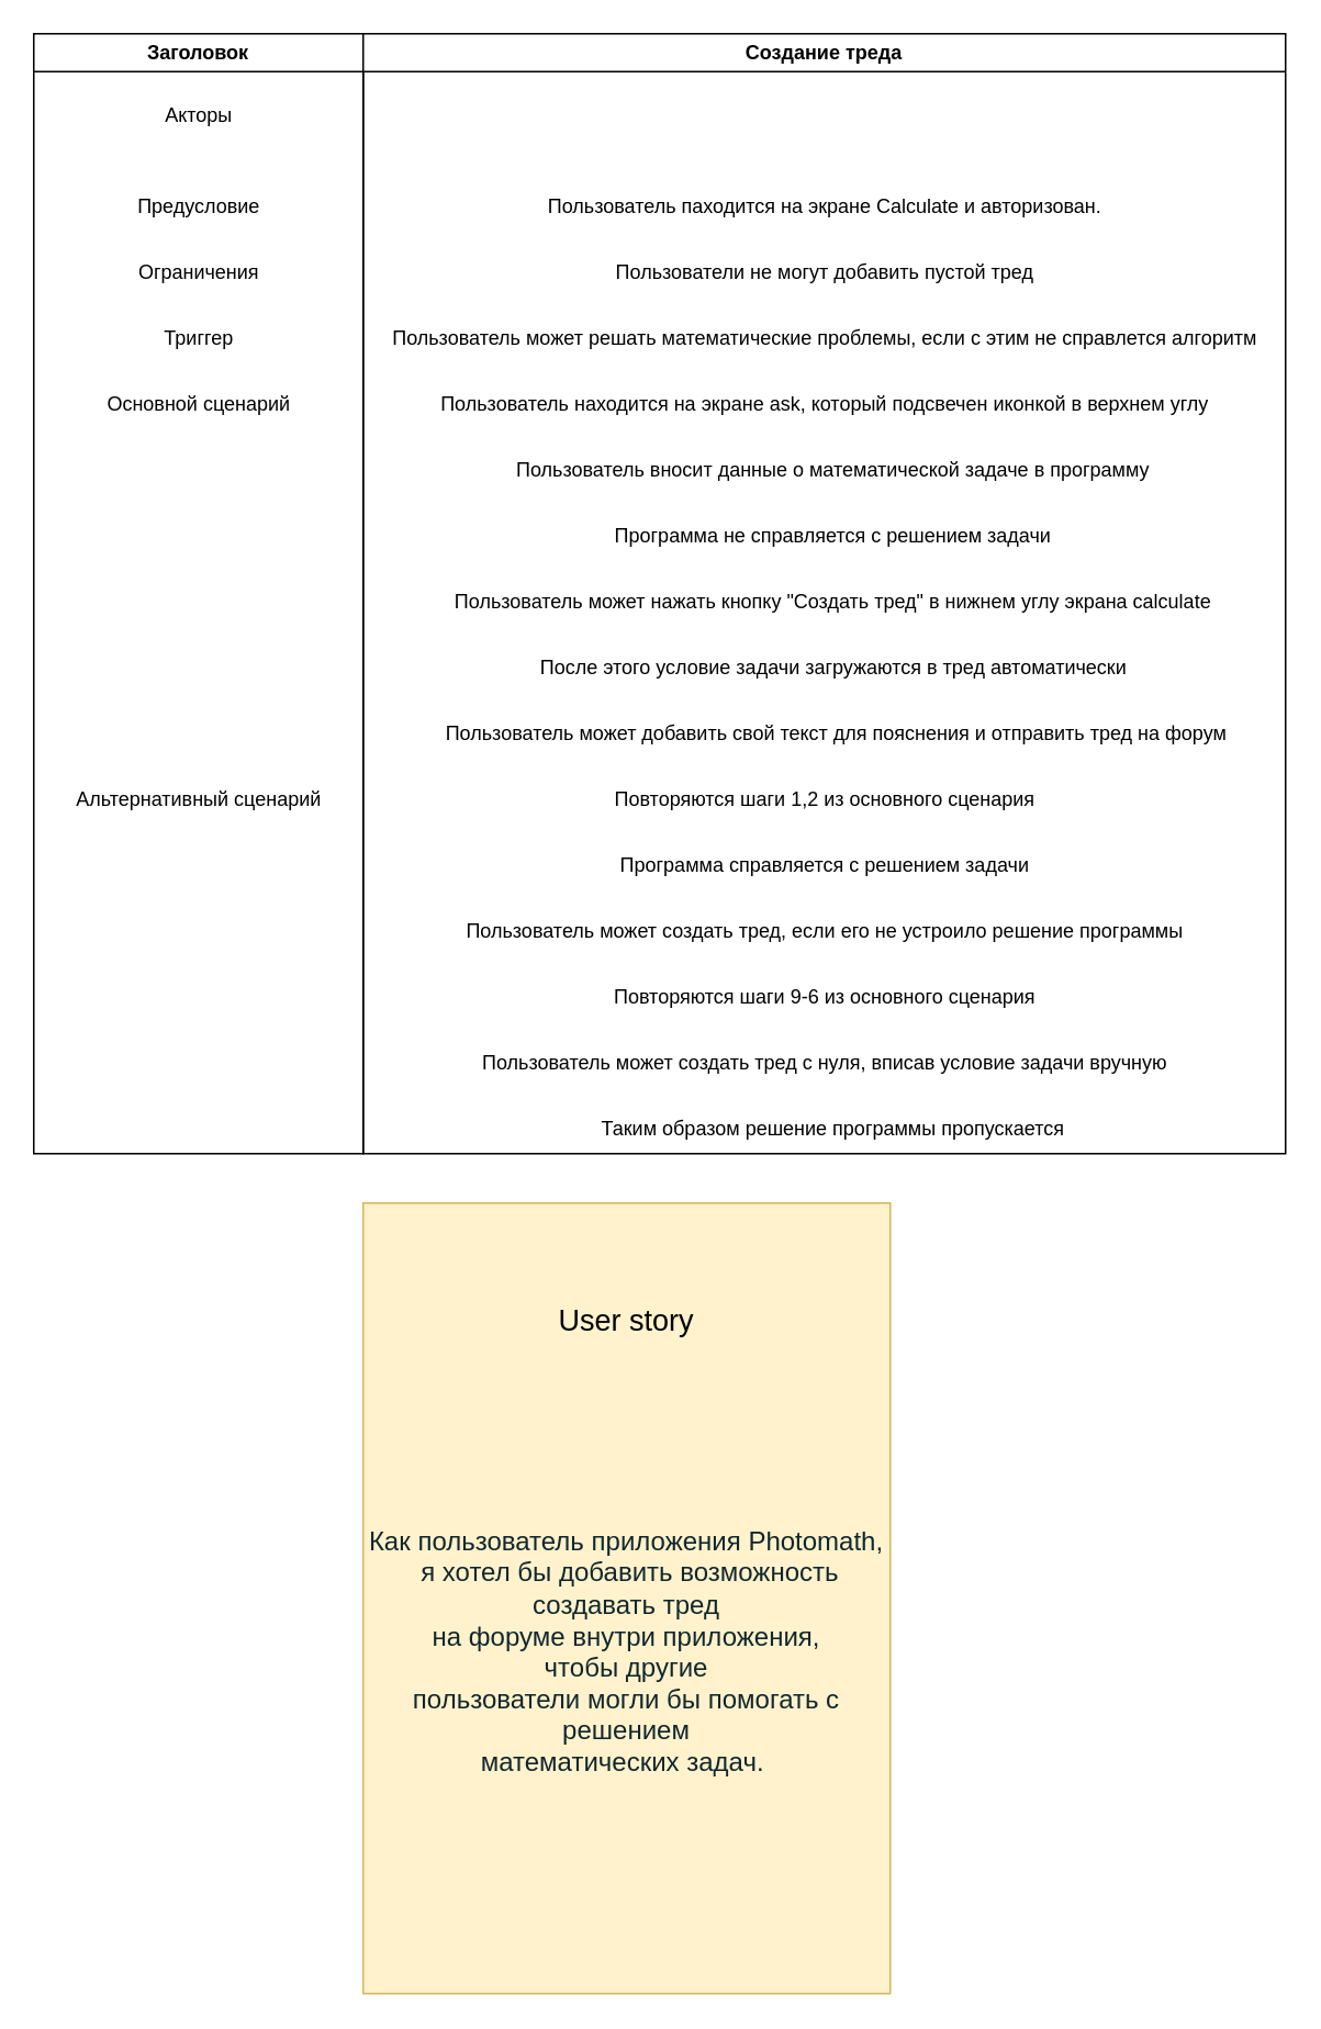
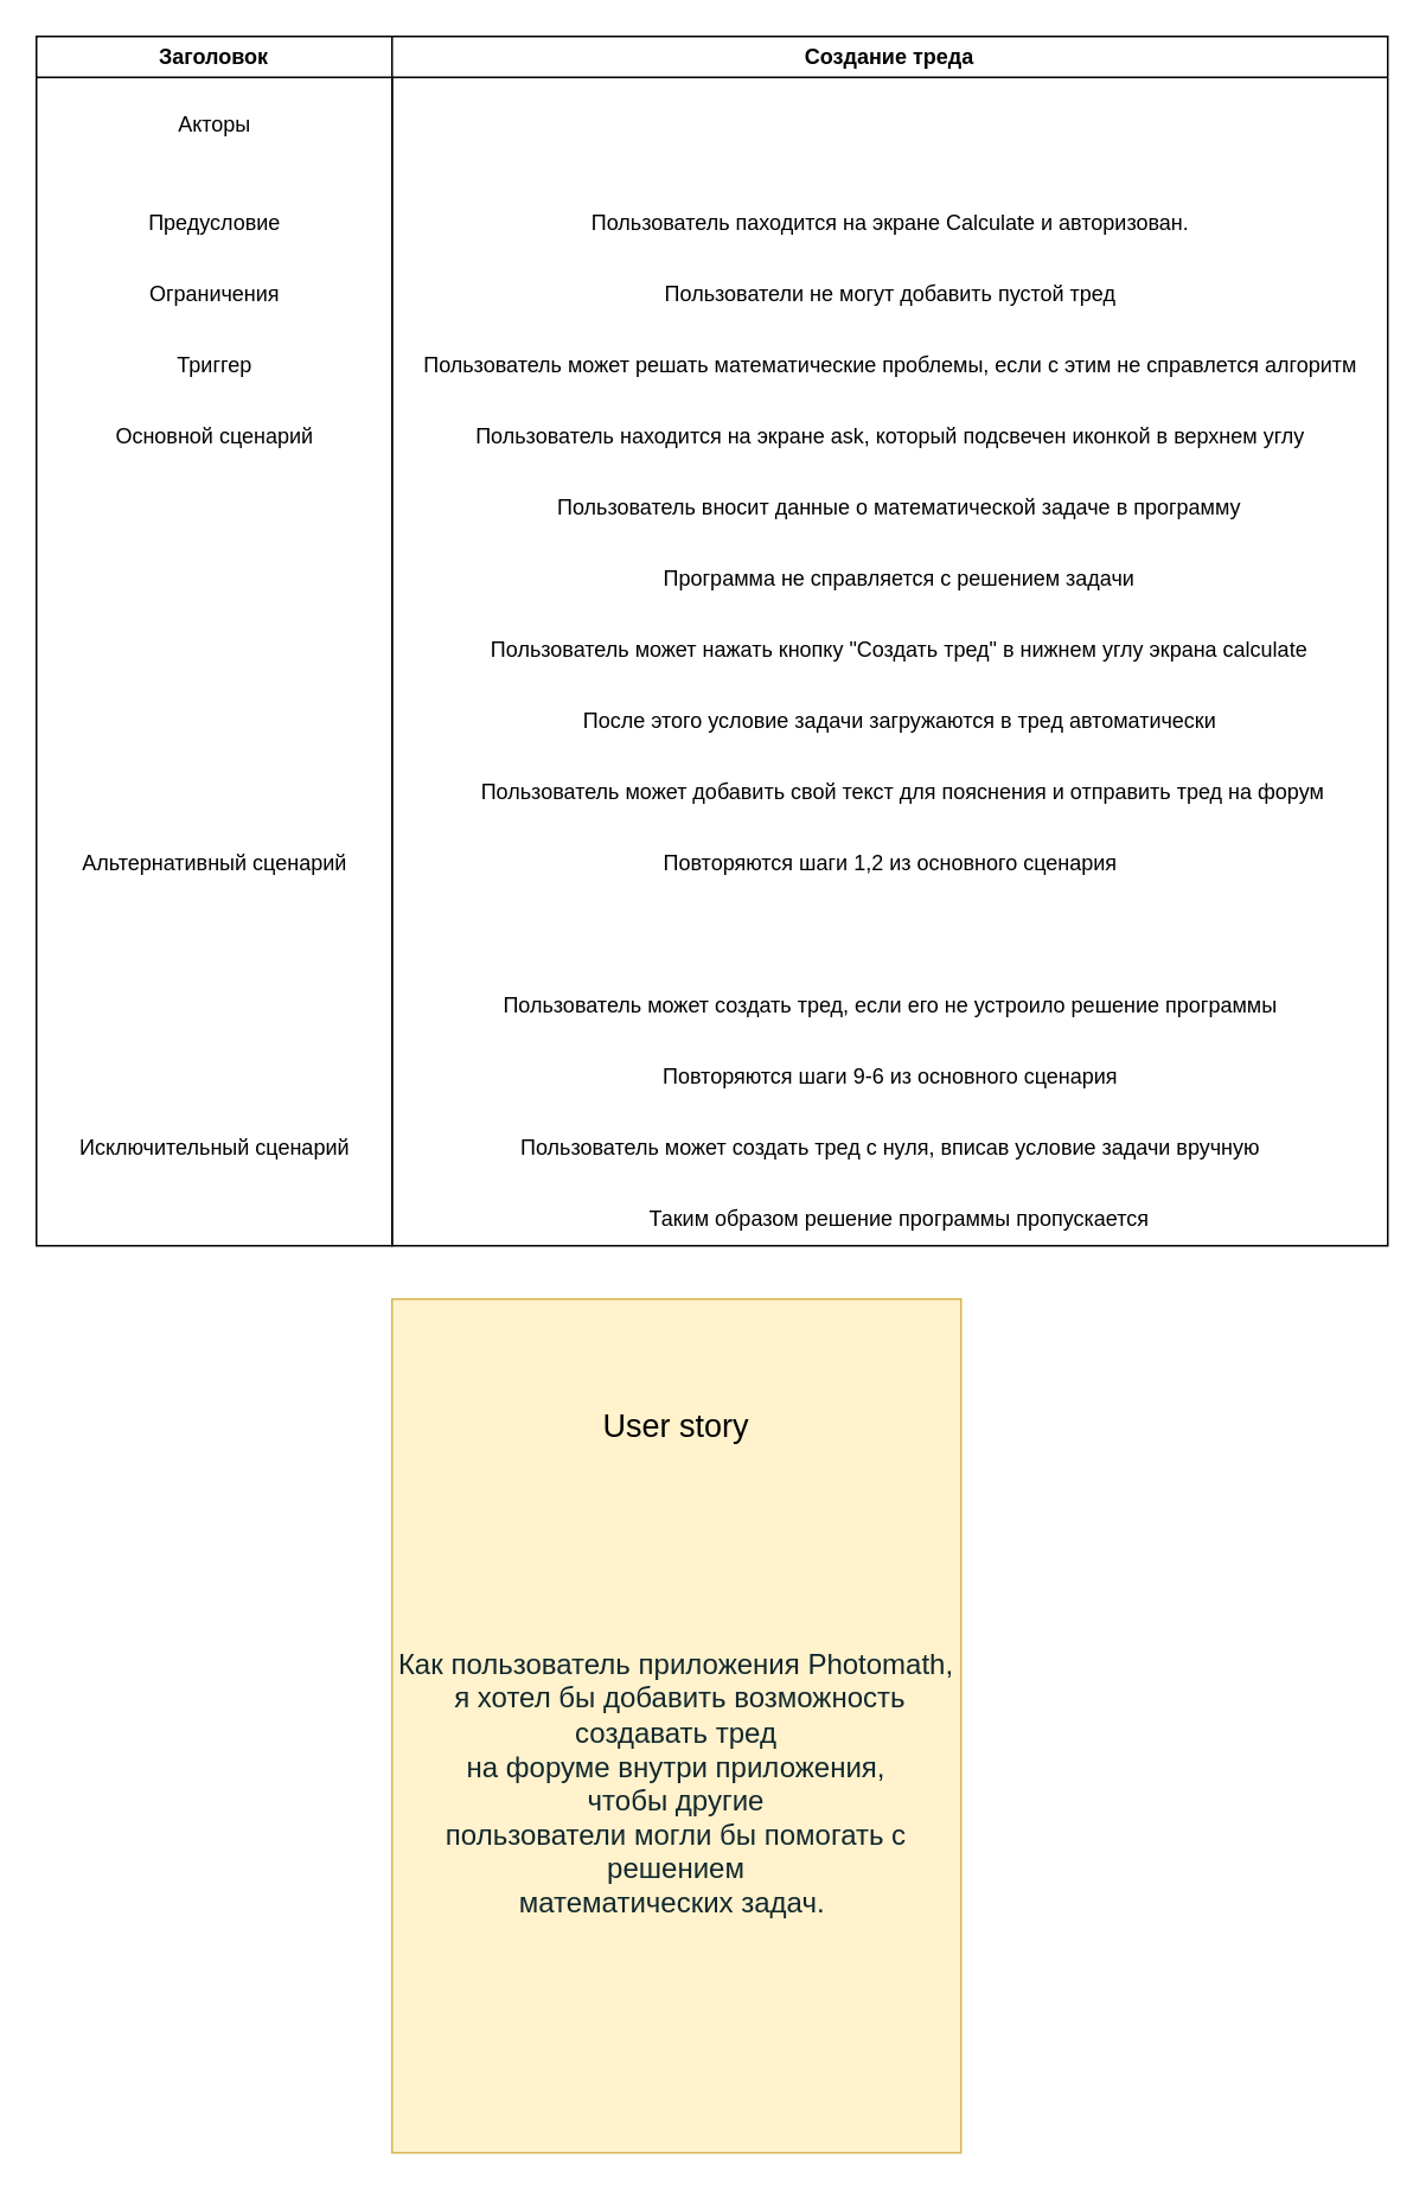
- <mxCell id="21" value="Программа справляется с решением задачи" style="text;html=1;align=center;verticalAlign=middle;resizable=1;points=[];autosize=1;strokeColor=none;fillColor=none;fontStyle=0;movable=1;rotatable=1;deletable=1;editable=1;locked=0;connectable=1;" vertex="1" parent="10"><mxGeometry x="140" y="489.5" width="280" height="30" as="geometry" /></mxCell>
+ <mxCell id="9" value="Исключительный сценарий" style="text;html=1;align=center;verticalAlign=middle;resizable=0;points=[];autosize=1;strokeColor=none;fillColor=none;" vertex="1" parent="2"><mxGeometry x="10" y="610" width="180" height="30" as="geometry" /></mxCell>
